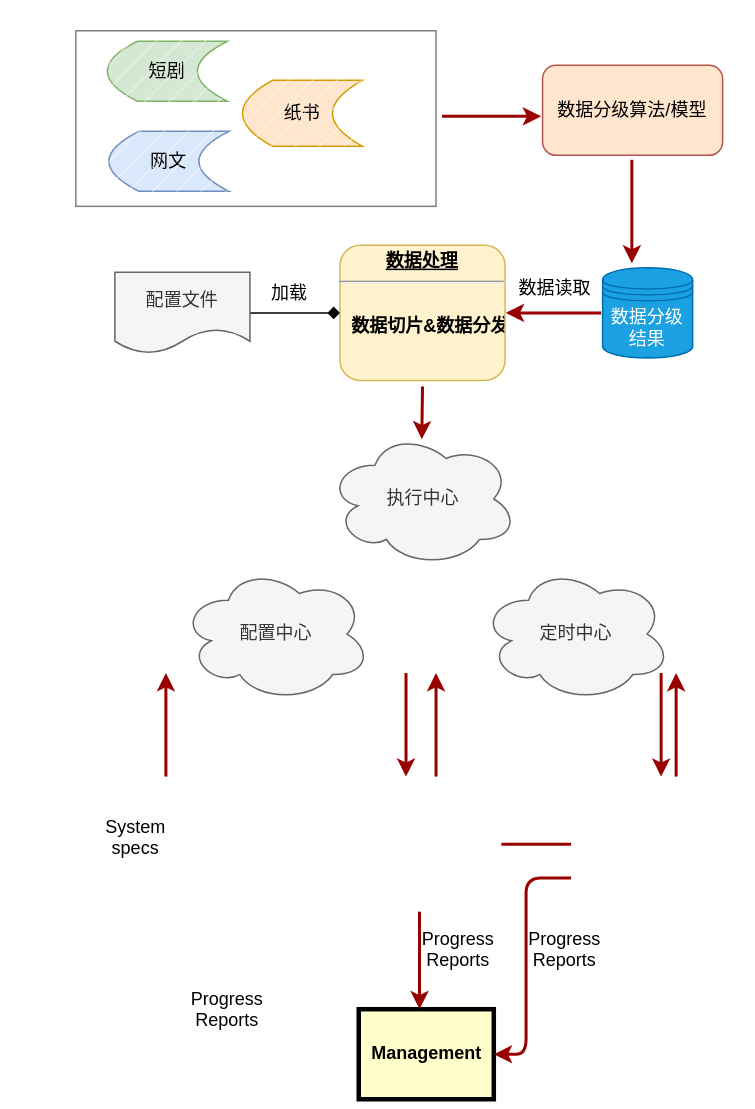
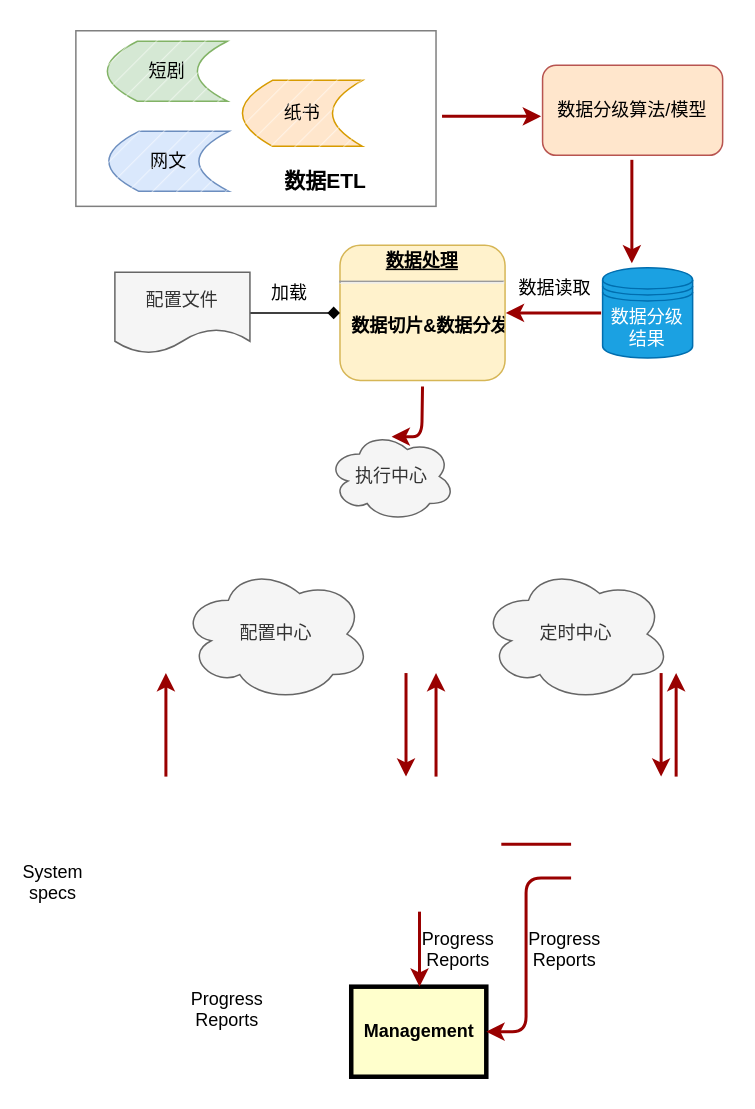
+ <mxCell id="31" value="&lt;font style=&quot;font-size: 14px;&quot;&gt;数据ETL&lt;/font&gt;" style="text;strokeColor=none;fillColor=none;html=1;fontSize=24;fontStyle=1;verticalAlign=middle;align=center;" vertex="1" parent="1"><mxGeometry x="161" y="107" width="109" height="20" as="geometry" /></mxCell>
- <mxCell id="26" value="执行中心" style="ellipse;shape=cloud;whiteSpace=wrap;html=1;fillColor=#f5f5f5;fontColor=#333333;strokeColor=#666666;" vertex="1" parent="1"><mxGeometry x="217.75" y="287" width="126.5" height="90" as="geometry" /></mxCell>
+ <mxCell id="26" value="执行中心" style="ellipse;shape=cloud;whiteSpace=wrap;html=1;fillColor=#f5f5f5;fontColor=#333333;strokeColor=#666666;" vertex="1" parent="1"><mxGeometry x="217.75" y="287" width="85" height="60" as="geometry" /></mxCell>
- <mxCell id="17" value="System&#10;specs" style="text;spacingTop=-5;align=center" parent="1" vertex="1"><mxGeometry x="75" y="542" width="30" height="20" as="geometry" /></mxCell>
+ <mxCell id="17" value="System&#10;specs" style="text;spacingTop=-5;align=center" parent="1" vertex="1"><mxGeometry x="20" y="572" width="30" height="20" as="geometry" /></mxCell>
- <mxCell id="3" value="Management" style="whiteSpace=wrap;align=center;verticalAlign=middle;fontStyle=1;strokeWidth=3;fillColor=#FFFFCC" parent="1" vertex="1"><mxGeometry x="238.5" y="672" width="90" height="60" as="geometry" /></mxCell>
+ <mxCell id="3" value="Management" style="whiteSpace=wrap;align=center;verticalAlign=middle;fontStyle=1;strokeWidth=3;fillColor=#FFFFCC" parent="1" vertex="1"><mxGeometry x="233.5" y="657" width="90" height="60" as="geometry" /></mxCell>
